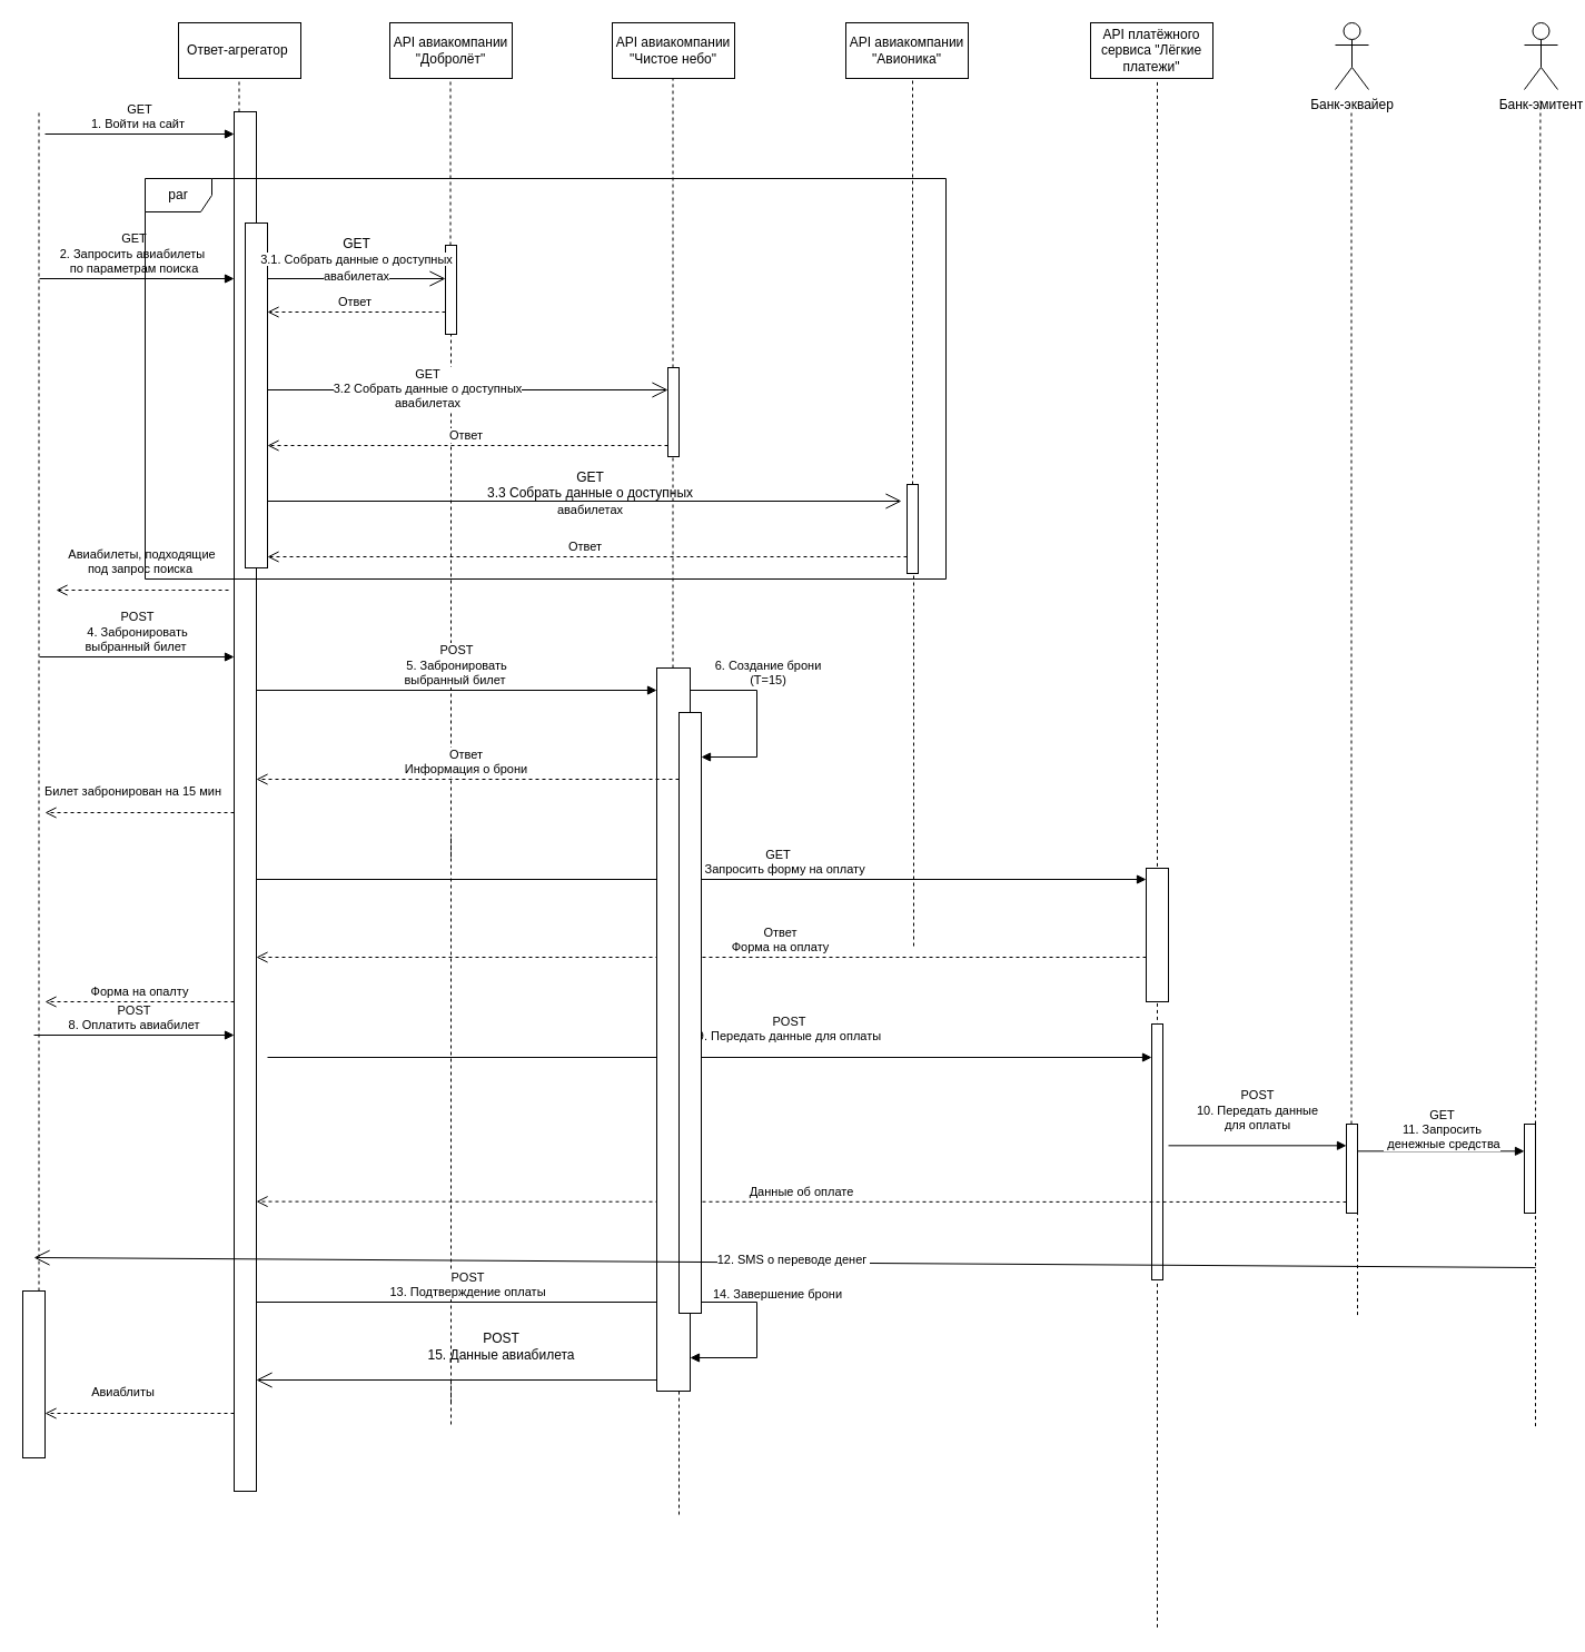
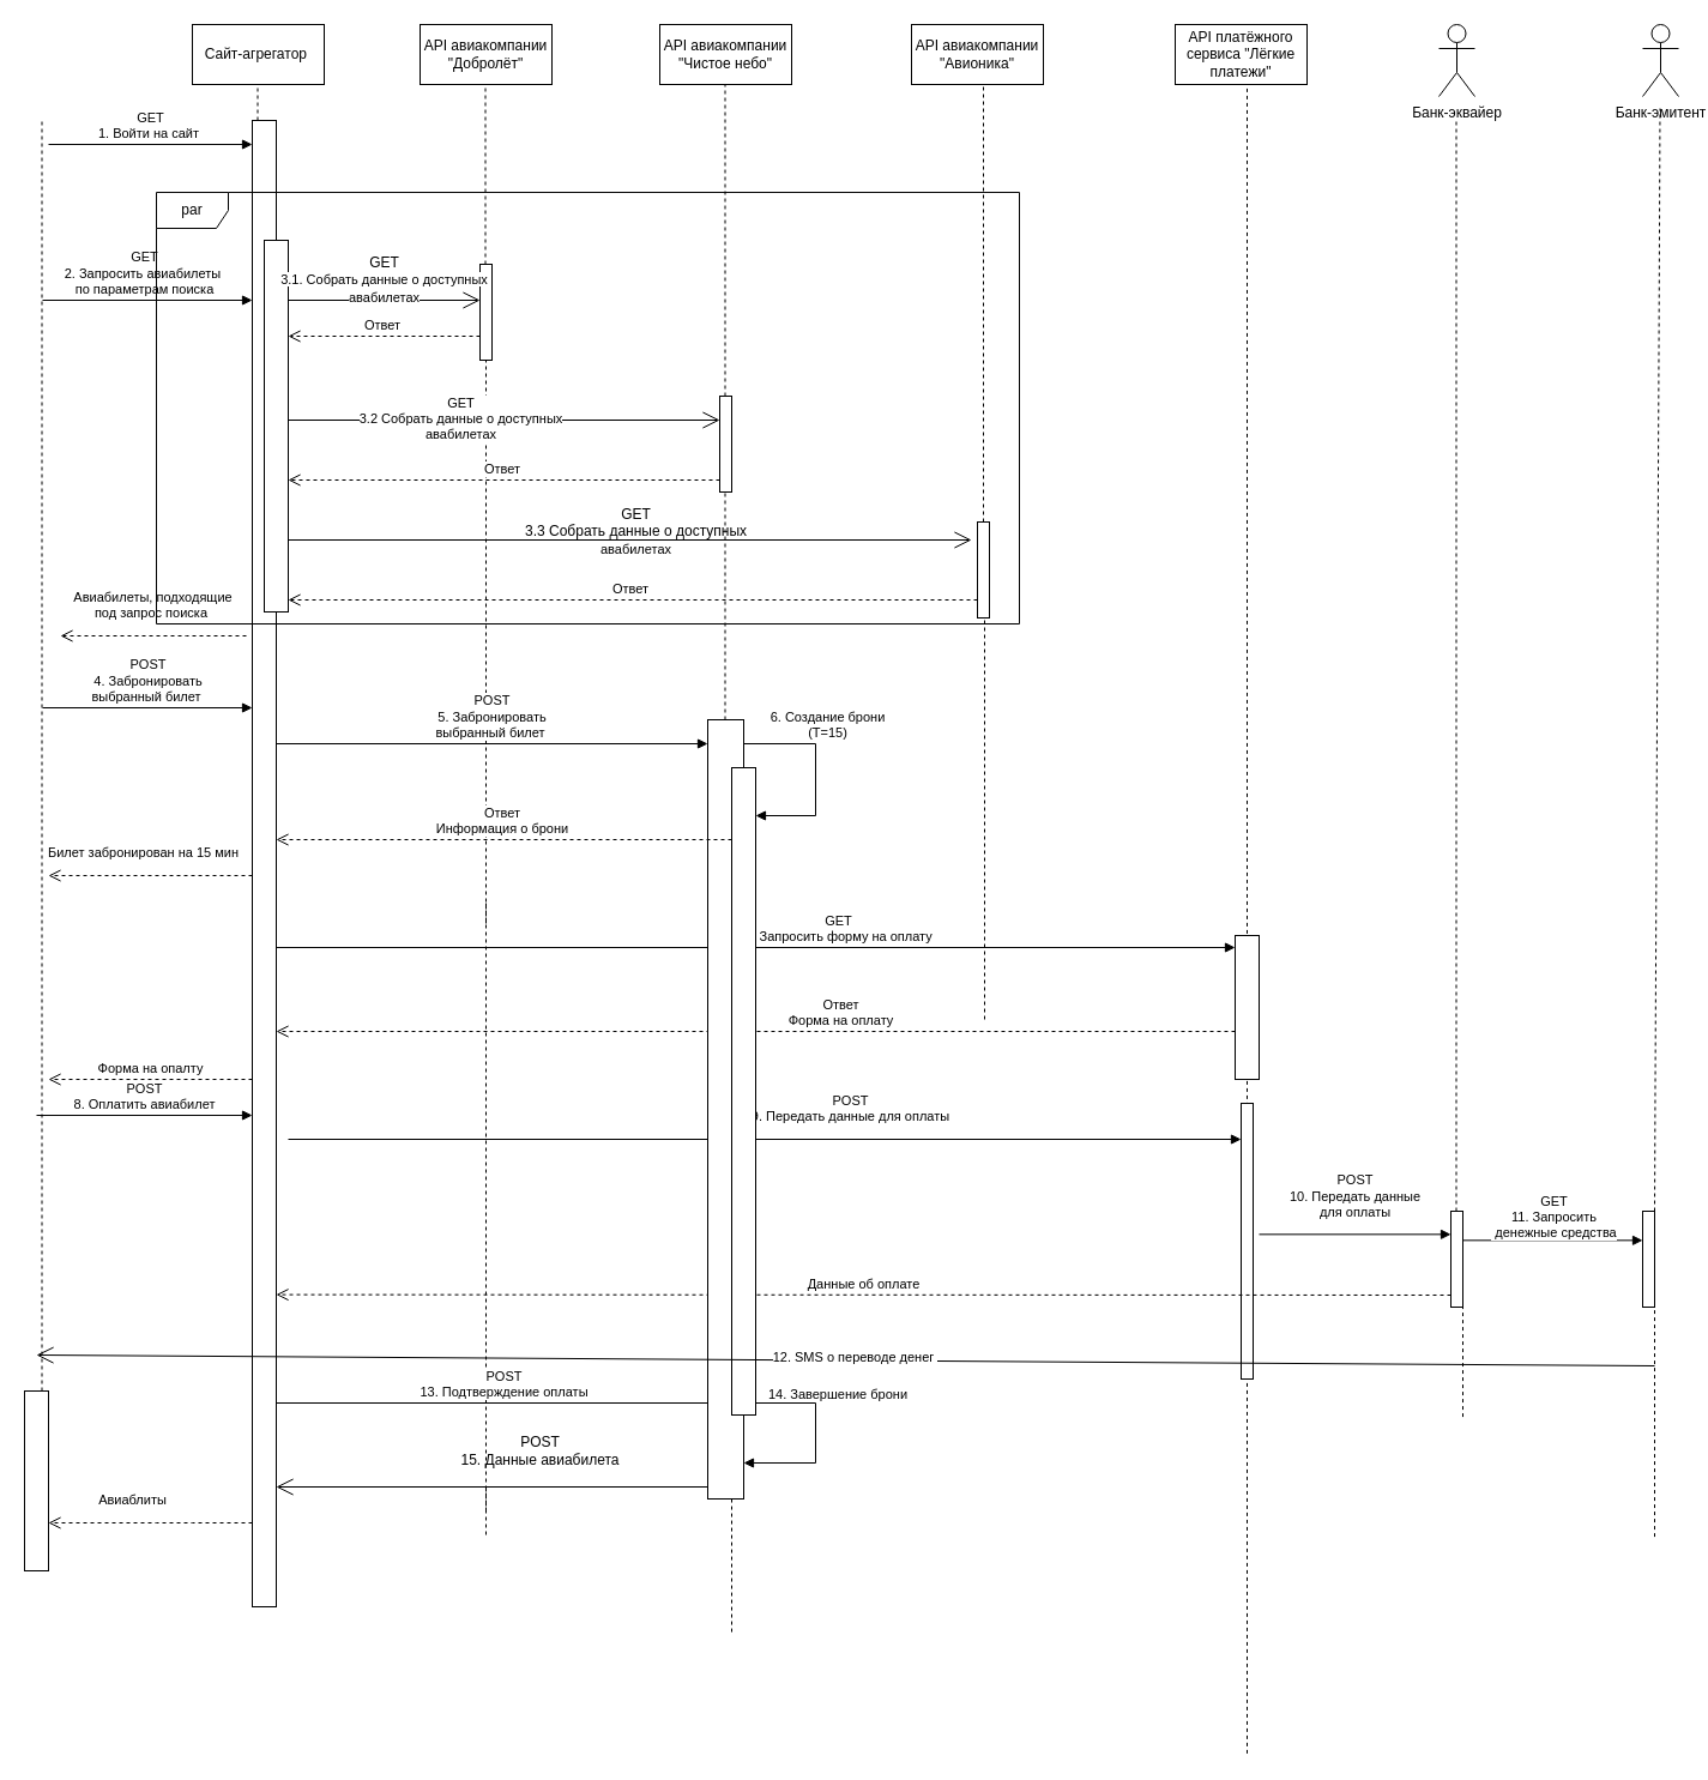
- <mxCell id="2" value="Ответ-агрегатор&amp;nbsp;" style="html=1;whiteSpace=wrap;" vertex="1" parent="1"><mxGeometry x="160" y="20" width="110" height="50" as="geometry" /></mxCell>
+ <mxCell id="2" value="Сайт-агрегатор&amp;nbsp;" style="html=1;whiteSpace=wrap;" vertex="1" parent="1"><mxGeometry x="160" y="20" width="110" height="50" as="geometry" /></mxCell>
